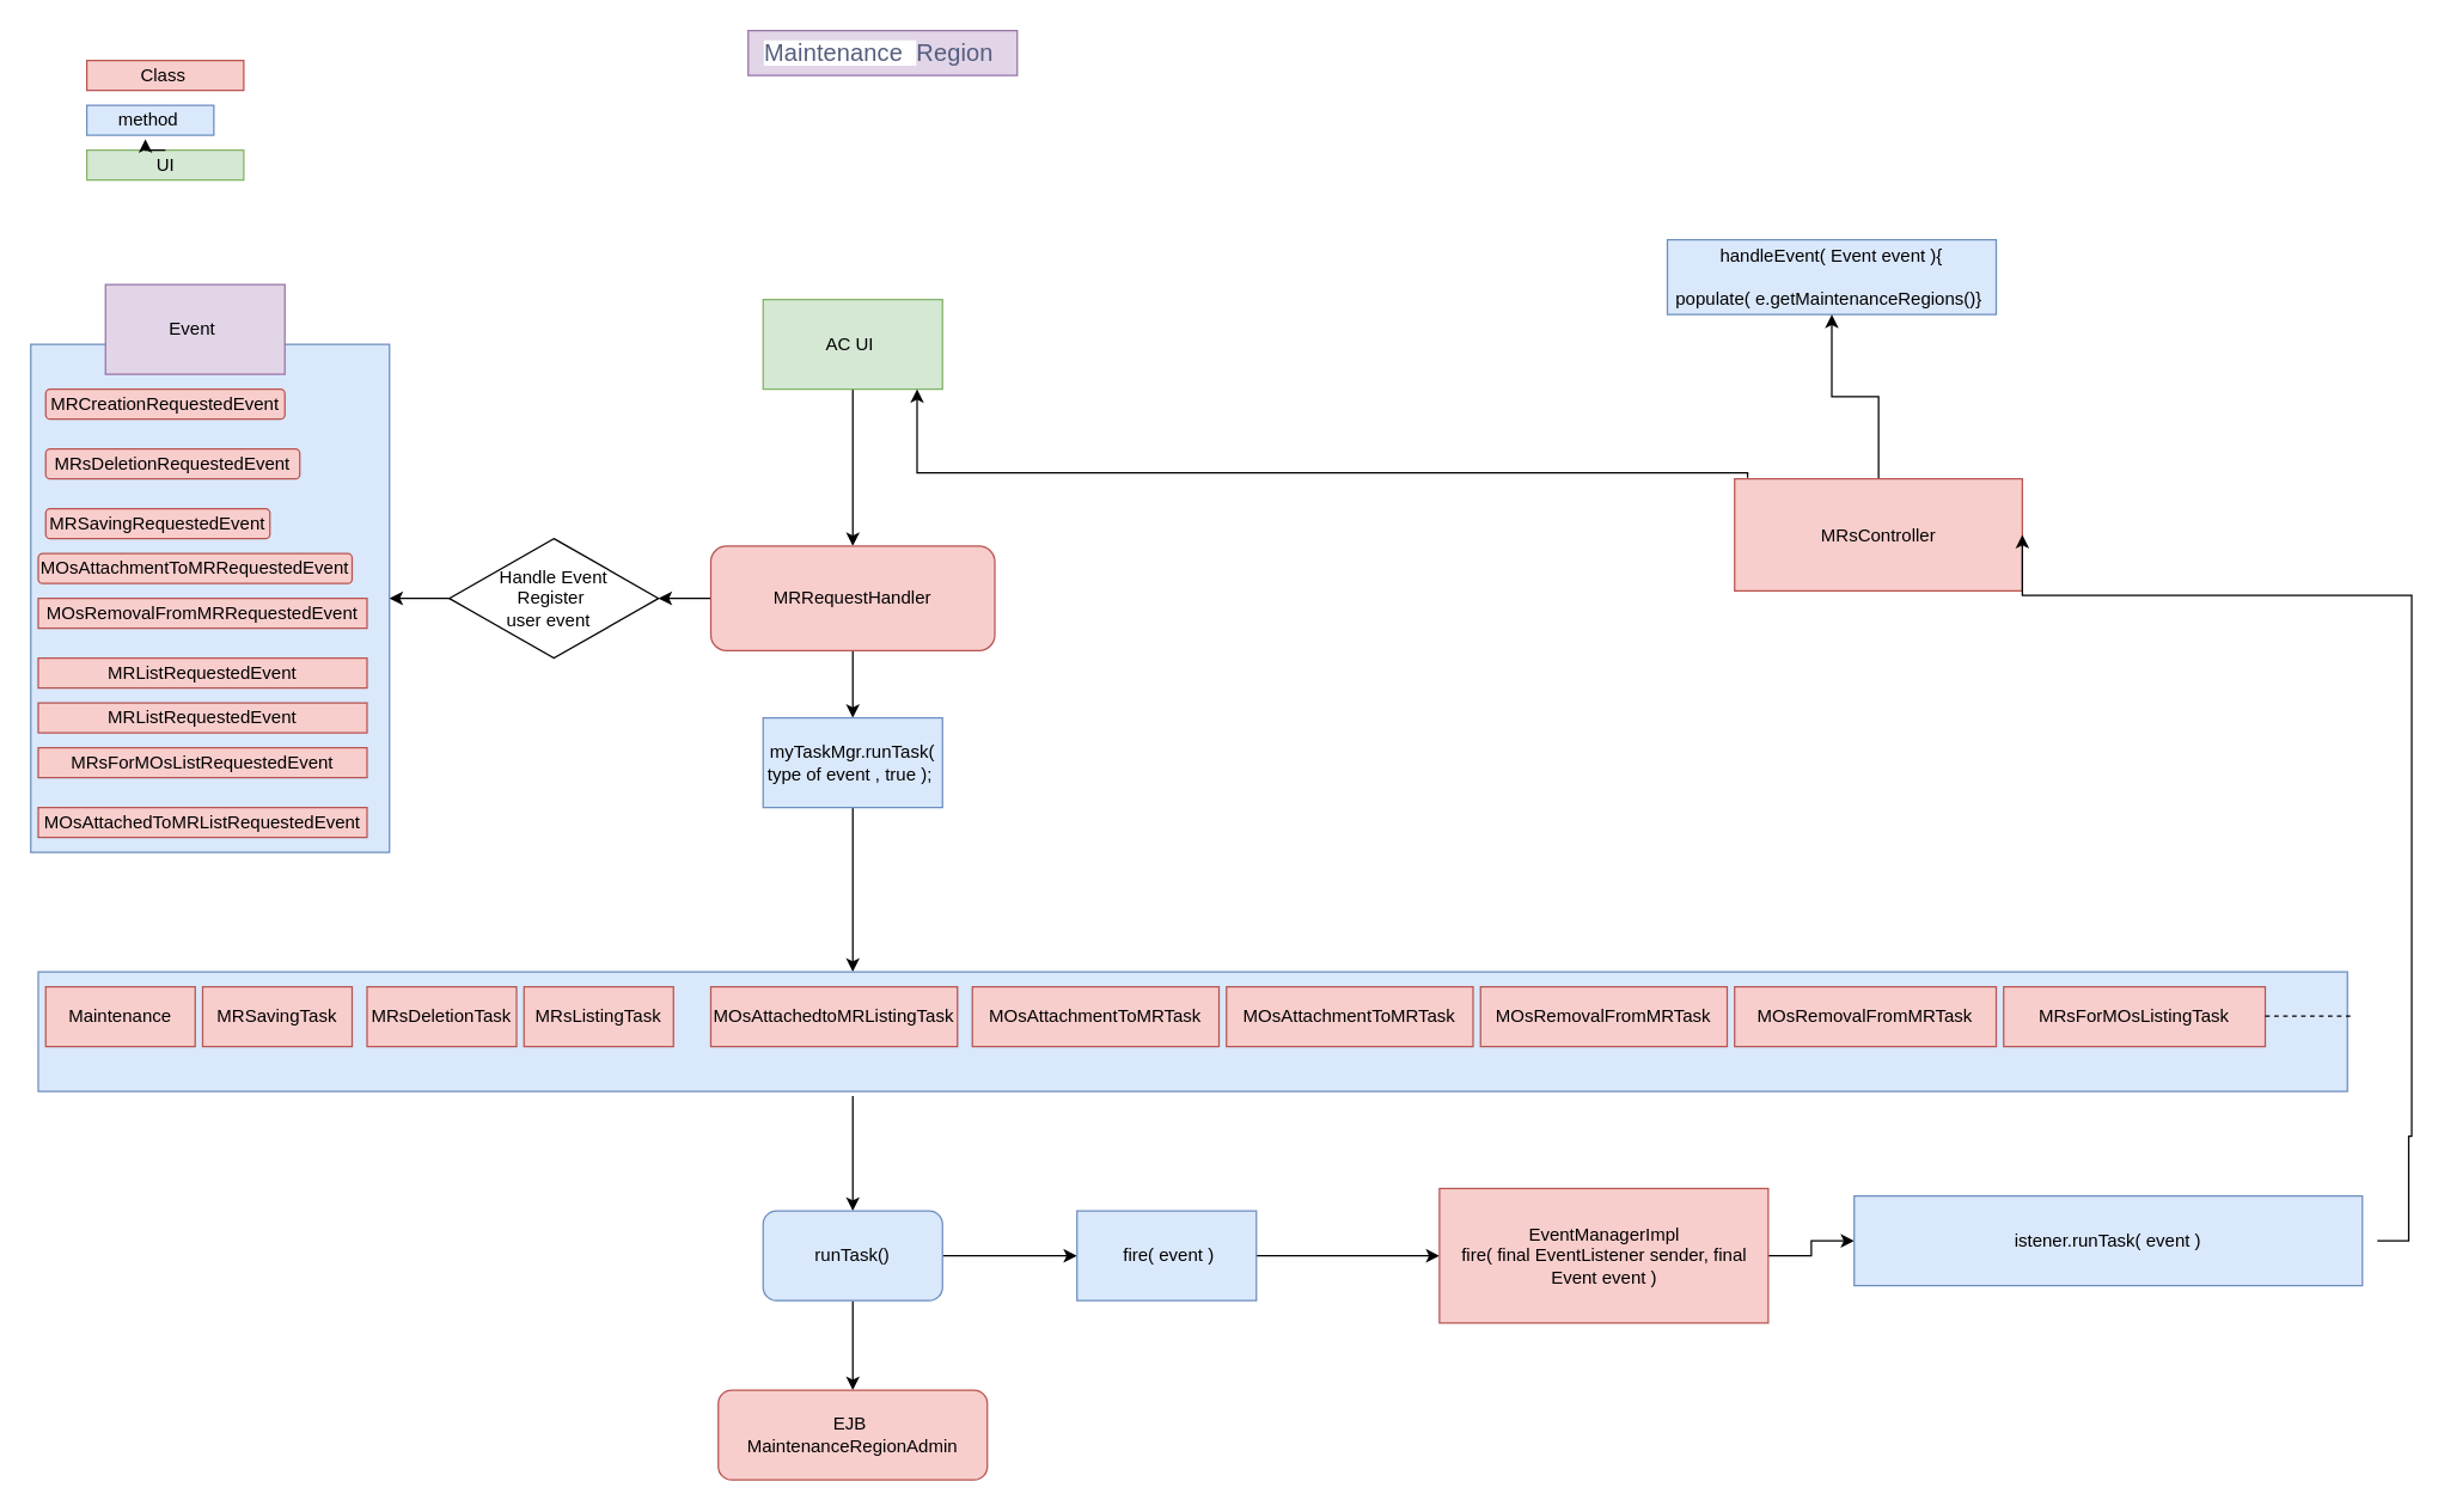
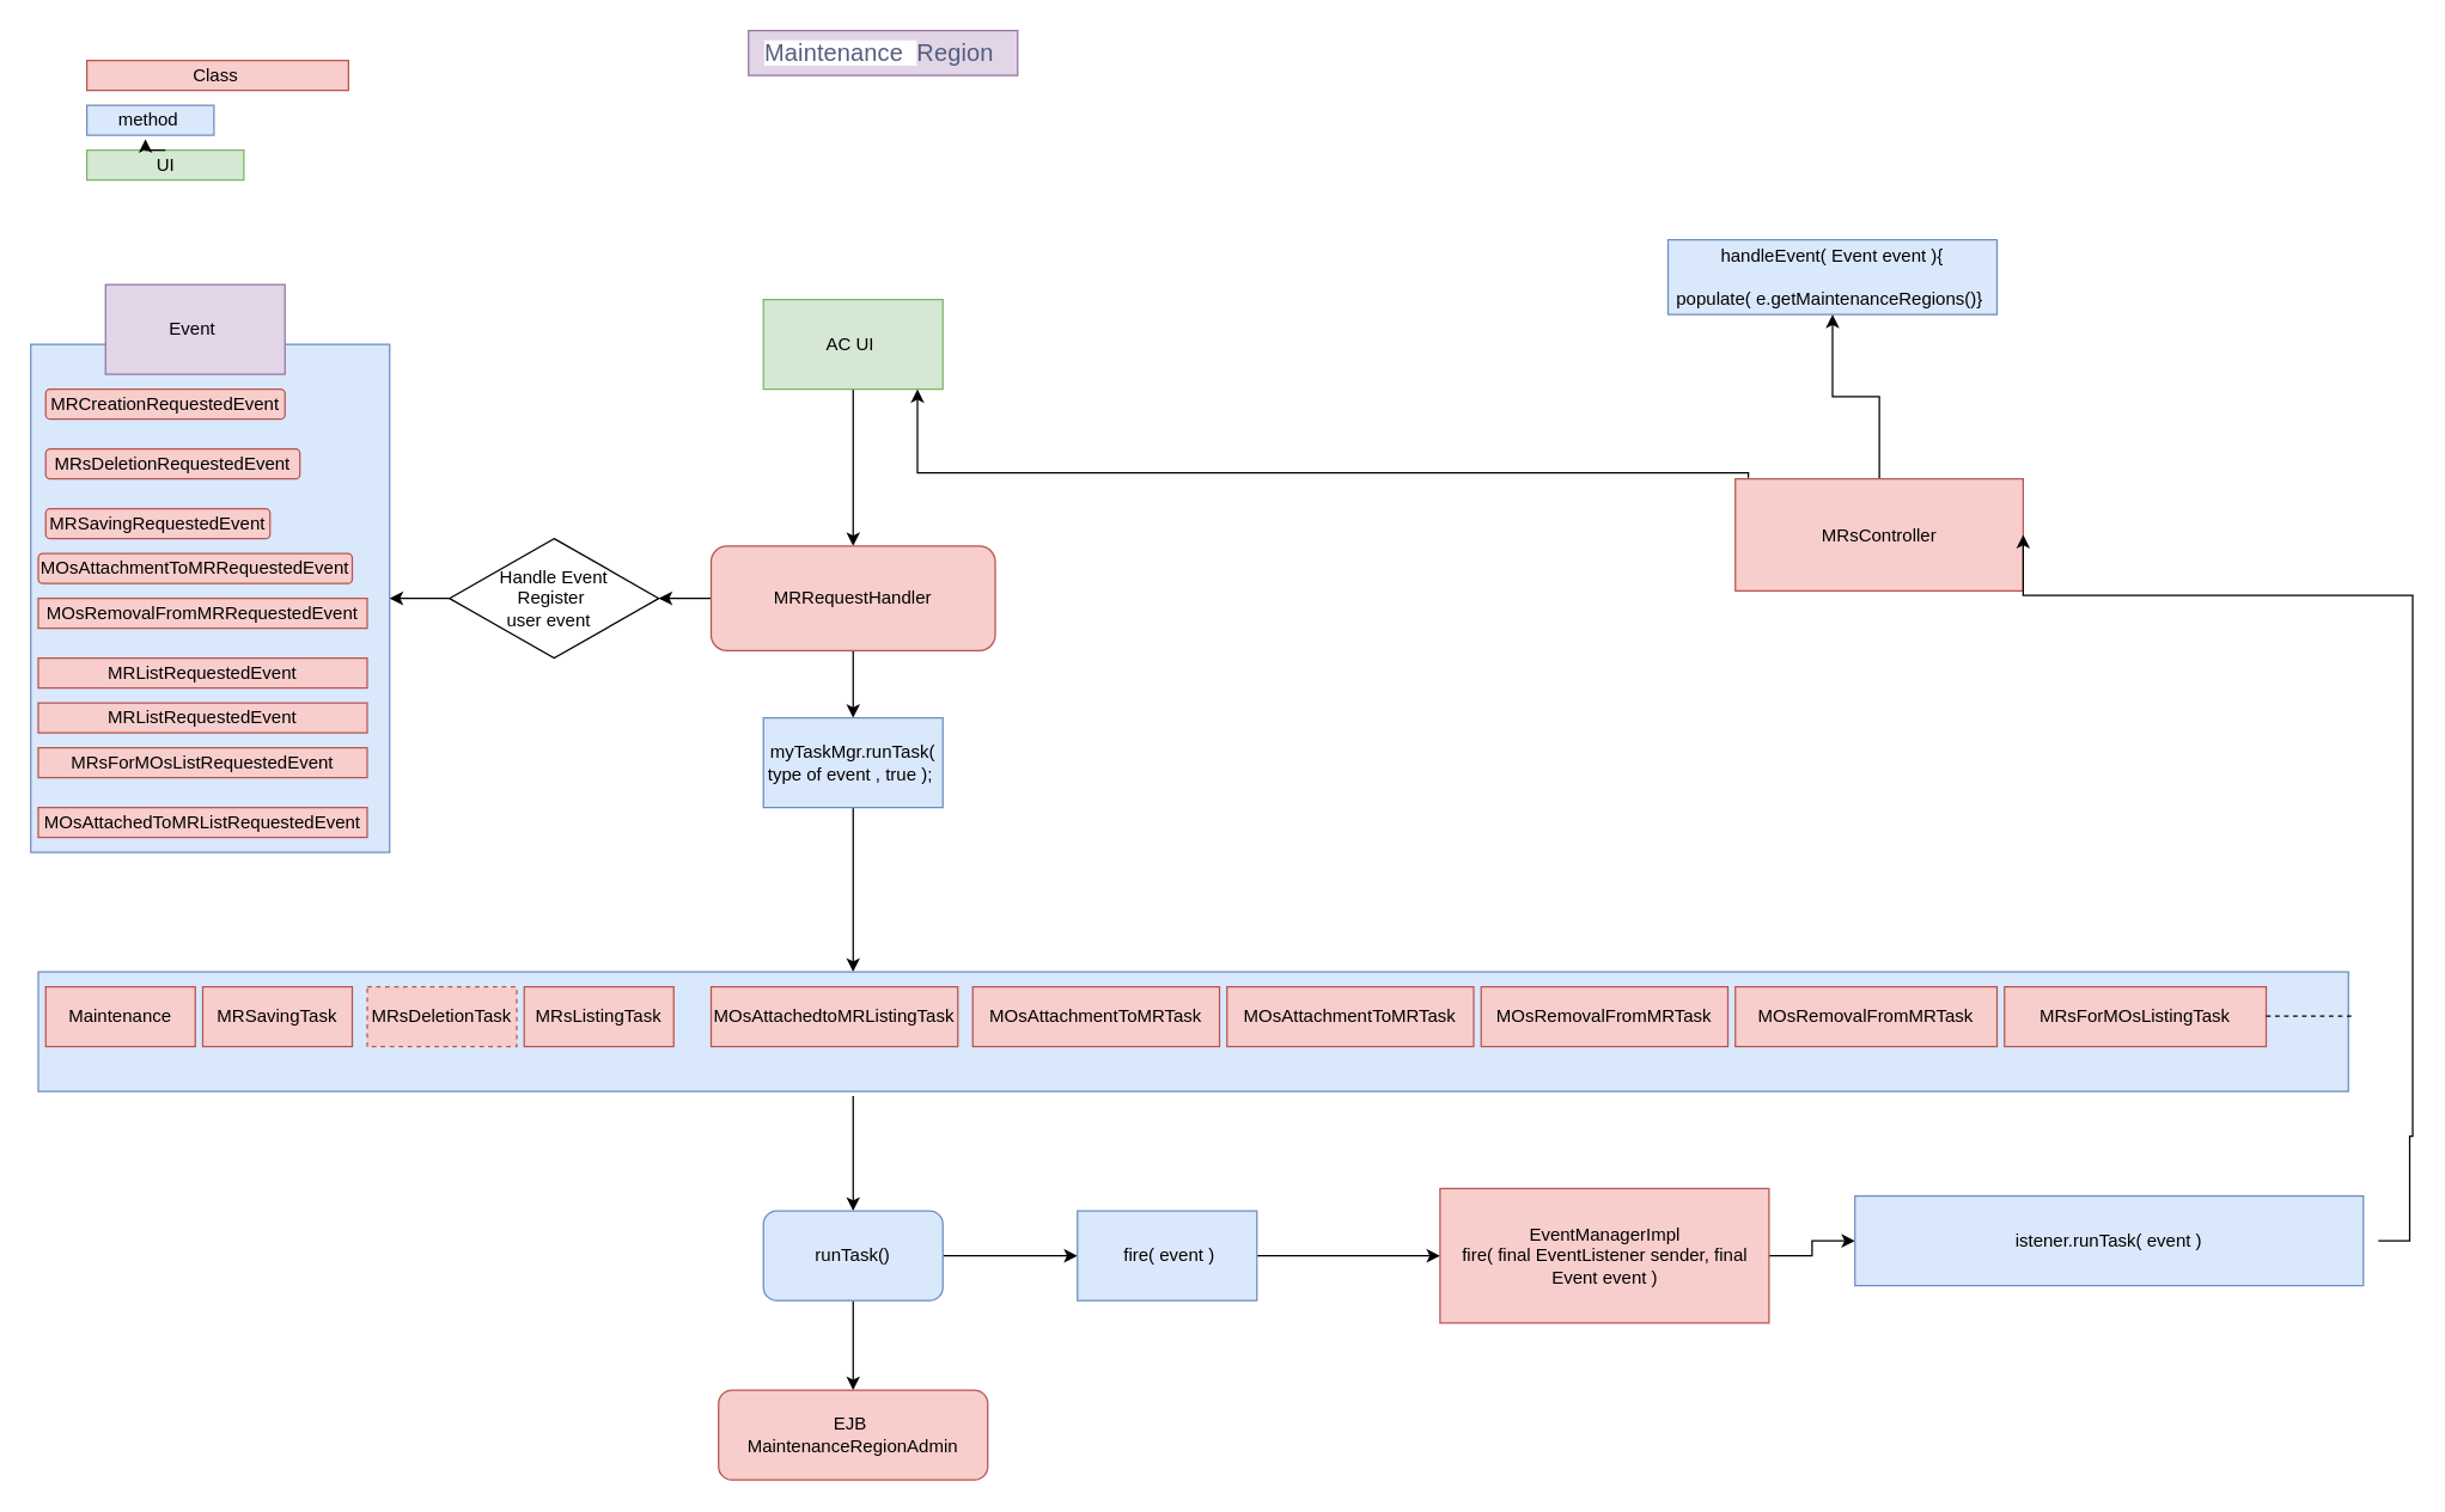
- <mxCell id="51" value="Class&amp;nbsp;" style="rounded=0;whiteSpace=wrap;html=1;fillColor=#f8cecc;strokeColor=#b85450;" vertex="1" parent="1"><mxGeometry x="57.5" y="40" width="105" height="20" as="geometry" /></mxCell>
+ <mxCell id="51" value="Class&amp;nbsp;" style="rounded=0;whiteSpace=wrap;html=1;fillColor=#f8cecc;strokeColor=#b85450;" vertex="1" parent="1"><mxGeometry x="57.5" y="40" width="175" height="20" as="geometry" /></mxCell>
- <mxCell id="25" value="MRsDeletionTask" style="rounded=0;whiteSpace=wrap;html=1;fillColor=#f8cecc;strokeColor=#b85450;" vertex="1" parent="1"><mxGeometry x="245" y="660" width="100" height="40" as="geometry" /></mxCell>
+ <mxCell id="25" value="MRsDeletionTask" style="rounded=0;whiteSpace=wrap;html=1;fillColor=#f8cecc;strokeColor=#b85450;dashed=1;" vertex="1" parent="1"><mxGeometry x="245" y="660" width="100" height="40" as="geometry" /></mxCell>
